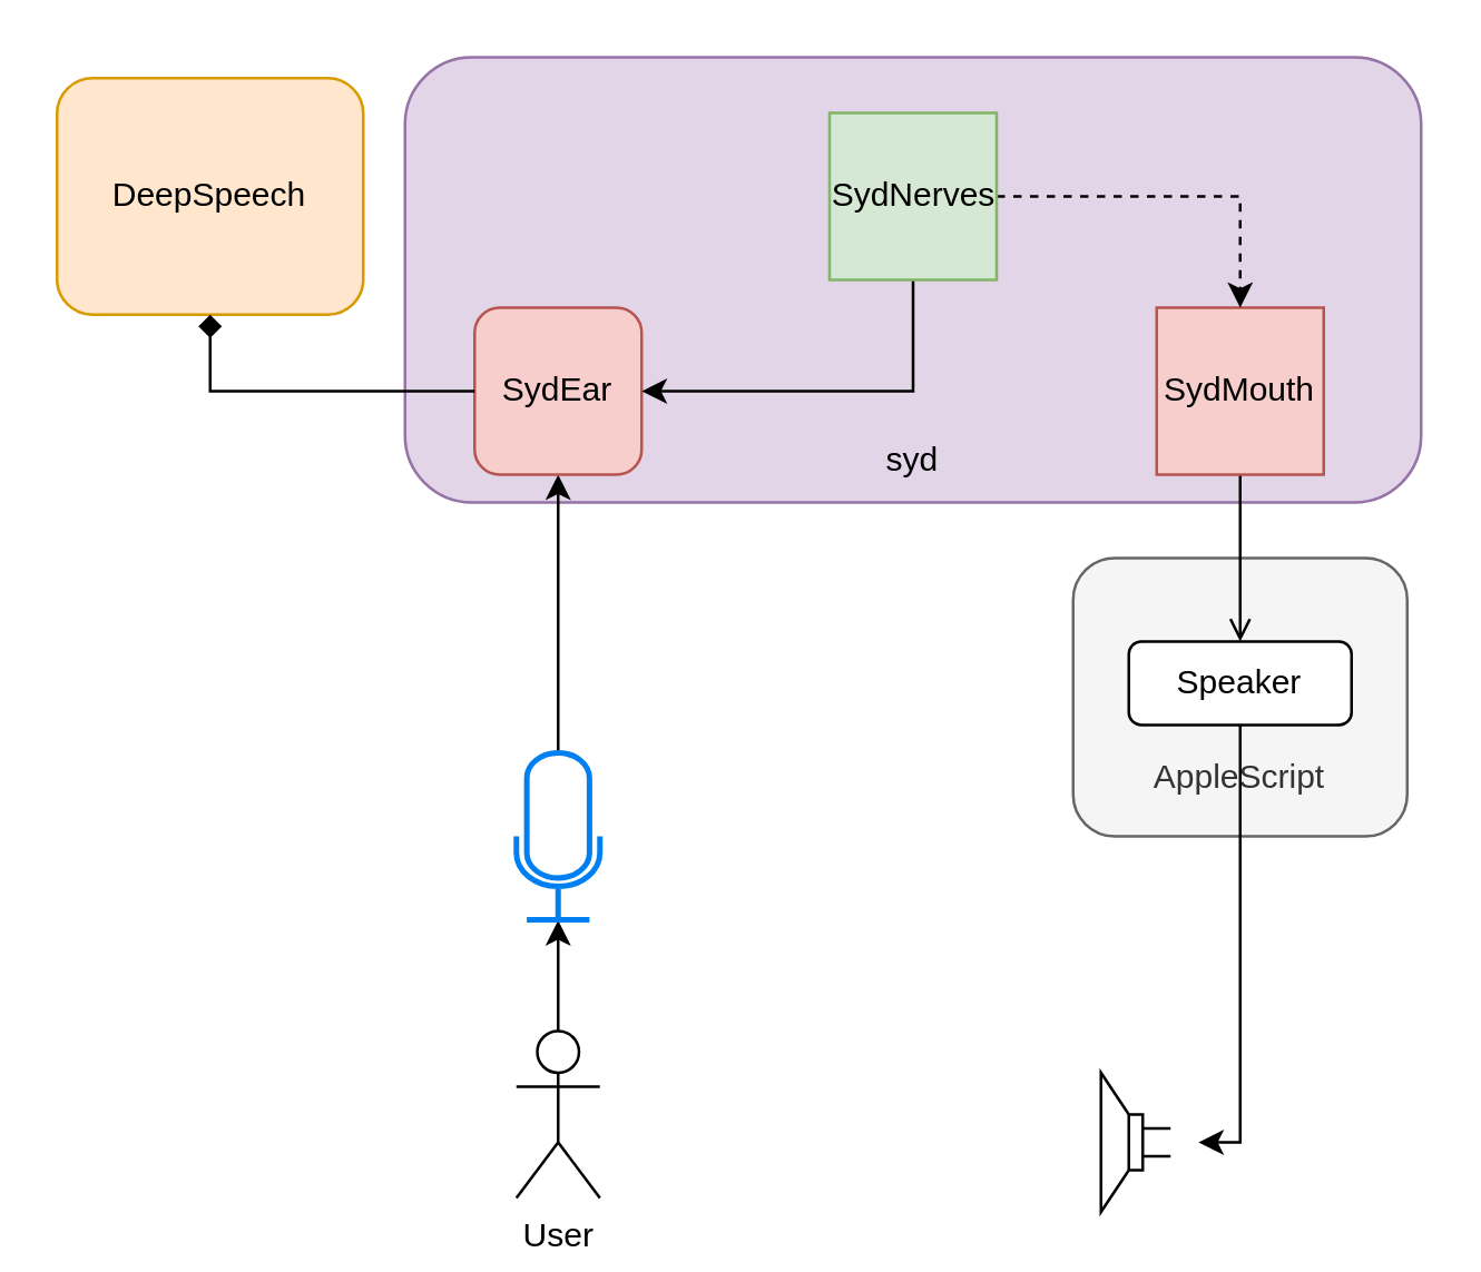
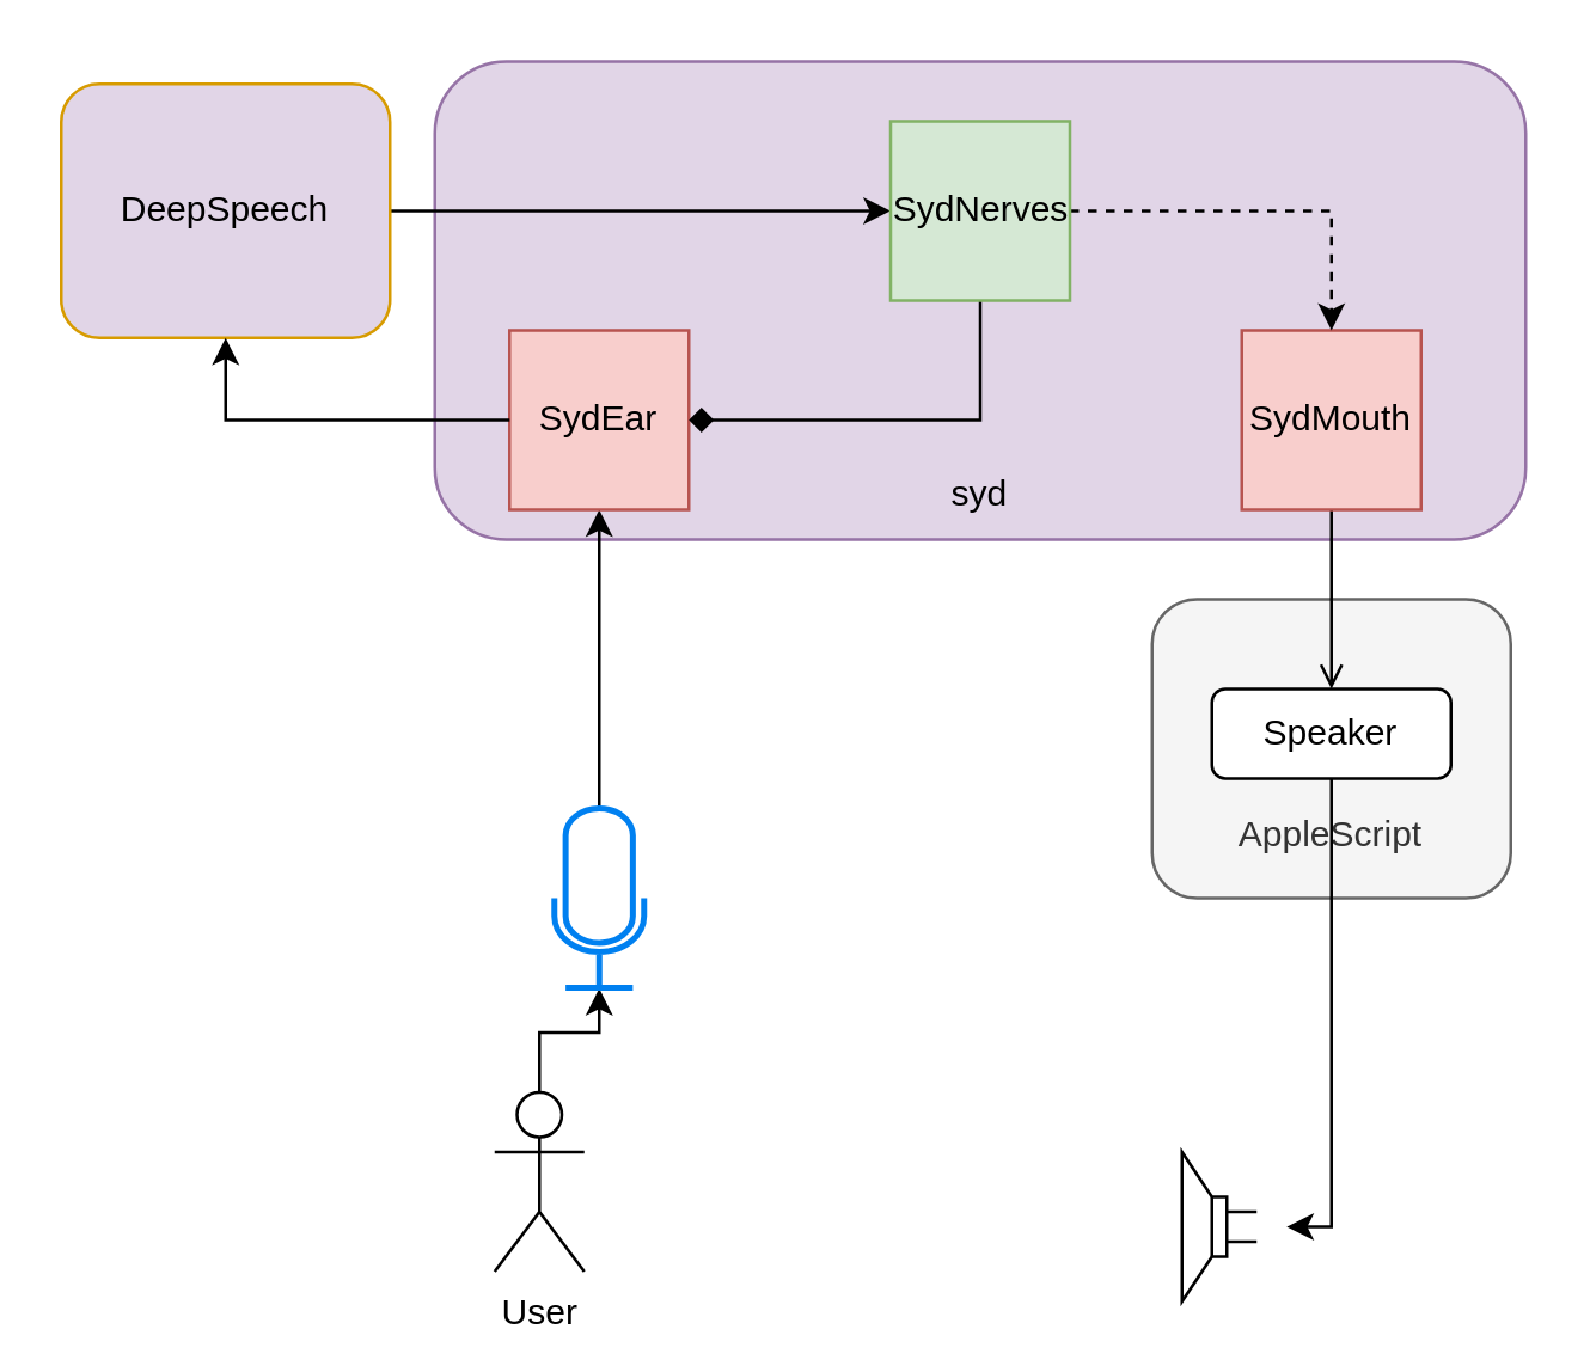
- <mxCell id="18" value="DeepSpeech" style="rounded=1;whiteSpace=wrap;html=1;fillColor=#ffe6cc;strokeColor=#d79b00;" vertex="1" parent="1"><mxGeometry x="20" y="27.5" width="110" height="85" as="geometry" /></mxCell>
+ <mxCell id="18" value="DeepSpeech" style="rounded=1;whiteSpace=wrap;html=1;fillColor=#e1d5e7;strokeColor=#d79b00;" vertex="1" parent="1"><mxGeometry x="20" y="27.5" width="110" height="85" as="geometry" /></mxCell>
+ <mxCell id="12" value="" style="edgeStyle=orthogonalEdgeStyle;rounded=0;orthogonalLoop=1;jettySize=auto;html=1;entryX=0;entryY=0.5;entryDx=0;entryDy=0;" parent="1" source="18" target="17" edge="1"><mxGeometry relative="1" as="geometry"><mxPoint x="340" y="20" as="targetPoint" /><Array as="points" /></mxGeometry></mxCell>
- <mxCell id="19" value="" style="edgeStyle=orthogonalEdgeStyle;rounded=0;orthogonalLoop=1;jettySize=auto;html=1;entryX=0.5;entryY=1;entryDx=0;entryDy=0;exitX=0;exitY=0.5;exitDx=0;exitDy=0;endArrow=diamond;" edge="1" parent="1" source="13" target="18"><mxGeometry relative="1" as="geometry"><mxPoint x="370" y="60" as="targetPoint" /><mxPoint x="250" y="130" as="sourcePoint" /><Array as="points"><mxPoint x="75" y="140" /></Array></mxGeometry></mxCell>
+ <mxCell id="19" value="" style="edgeStyle=orthogonalEdgeStyle;rounded=0;orthogonalLoop=1;jettySize=auto;html=1;entryX=0.5;entryY=1;entryDx=0;entryDy=0;exitX=0;exitY=0.5;exitDx=0;exitDy=0;" edge="1" parent="1" source="13" target="18"><mxGeometry relative="1" as="geometry"><mxPoint x="370" y="60" as="targetPoint" /><mxPoint x="250" y="130" as="sourcePoint" /><Array as="points"><mxPoint x="75" y="140" /></Array></mxGeometry></mxCell>
- <mxCell id="13" value="SydEar" style="whiteSpace=wrap;html=1;aspect=fixed;fillColor=#f8cecc;strokeColor=#b85450;rounded=1;" parent="1" vertex="1"><mxGeometry x="170" y="110" width="60" height="60" as="geometry" /></mxCell>
+ <mxCell id="13" value="SydEar" style="whiteSpace=wrap;html=1;aspect=fixed;fillColor=#f8cecc;strokeColor=#b85450;" parent="1" vertex="1"><mxGeometry x="170" y="110" width="60" height="60" as="geometry" /></mxCell>
- <mxCell id="16" value="" style="edgeStyle=orthogonalEdgeStyle;rounded=0;orthogonalLoop=1;jettySize=auto;html=1;strokeColor=#000000;strokeWidth=1;entryX=1;entryY=0.5;entryDx=0;entryDy=0;exitX=0.5;exitY=1;exitDx=0;exitDy=0;" edge="1" parent="1" source="17" target="13"><mxGeometry relative="1" as="geometry"><mxPoint x="327.5" y="180" as="targetPoint" /><Array as="points"><mxPoint x="328" y="140" /></Array></mxGeometry></mxCell>
+ <mxCell id="16" value="" style="edgeStyle=orthogonalEdgeStyle;rounded=0;orthogonalLoop=1;jettySize=auto;html=1;strokeColor=#000000;strokeWidth=1;entryX=1;entryY=0.5;entryDx=0;entryDy=0;exitX=0.5;exitY=1;exitDx=0;exitDy=0;endArrow=diamond;" edge="1" parent="1" source="17" target="13"><mxGeometry relative="1" as="geometry"><mxPoint x="327.5" y="180" as="targetPoint" /><Array as="points"><mxPoint x="328" y="140" /></Array></mxGeometry></mxCell>
- <mxCell id="5" value="User" style="shape=umlActor;verticalLabelPosition=bottom;labelBackgroundColor=#ffffff;verticalAlign=top;html=1;outlineConnect=0;" parent="1" vertex="1"><mxGeometry x="185" y="370" width="30" height="60" as="geometry" /></mxCell>
+ <mxCell id="5" value="User" style="shape=umlActor;verticalLabelPosition=bottom;labelBackgroundColor=#ffffff;verticalAlign=top;html=1;outlineConnect=0;" parent="1" vertex="1"><mxGeometry x="165" y="365" width="30" height="60" as="geometry" /></mxCell>
